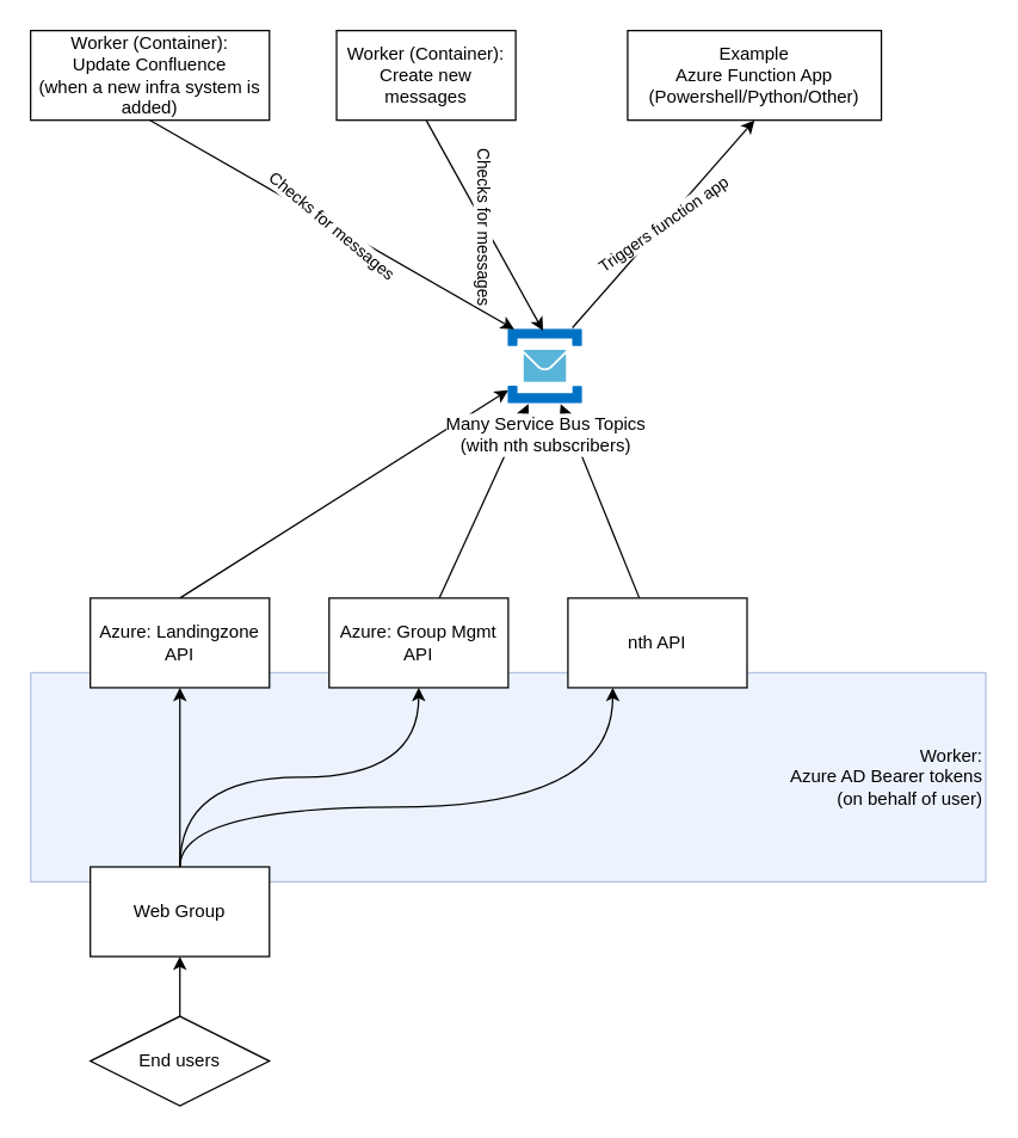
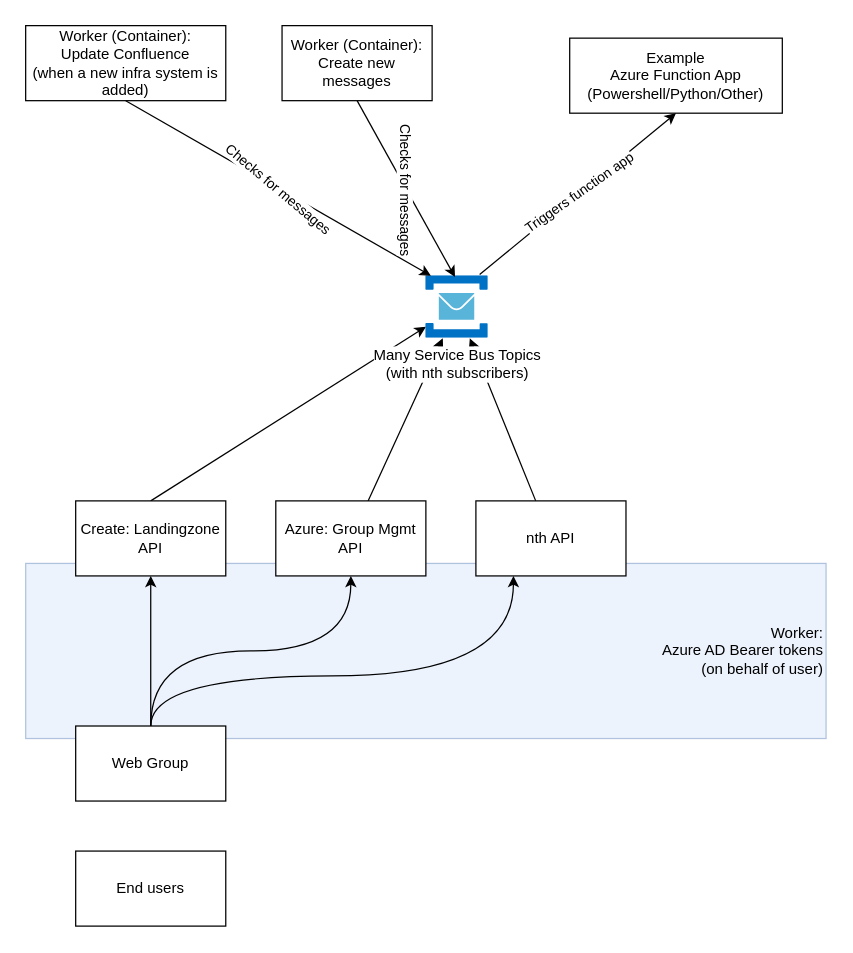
- <mxCell id="22" value="Example&lt;br&gt;Azure Function App (Powershell/Python/Other)&lt;br&gt;" style="rounded=0;whiteSpace=wrap;html=1;" parent="1" vertex="1"><mxGeometry x="420" y="20" width="170" height="60" as="geometry" /></mxCell>
+ <mxCell id="22" value="Example&lt;br&gt;Azure Function App (Powershell/Python/Other)&lt;br&gt;" style="rounded=0;whiteSpace=wrap;html=1;" parent="1" vertex="1"><mxGeometry x="455" y="30" width="170" height="60" as="geometry" /></mxCell>
- <mxCell id="8" value="Azure: Landingzone API" style="rounded=0;whiteSpace=wrap;html=1;" parent="1" vertex="1"><mxGeometry x="60" y="400" width="120" height="60" as="geometry" /></mxCell>
+ <mxCell id="8" value="Create: Landingzone API" style="rounded=0;whiteSpace=wrap;html=1;" parent="1" vertex="1"><mxGeometry x="60" y="400" width="120" height="60" as="geometry" /></mxCell>
- <mxCell id="9" style="edgeStyle=orthogonalEdgeStyle;rounded=0;orthogonalLoop=1;jettySize=auto;html=1;entryX=0.5;entryY=1;entryDx=0;entryDy=0;" parent="1" source="10" target="6" edge="1"><mxGeometry relative="1" as="geometry" /></mxCell>
- <mxCell id="10" value="End users" style="rhombus;whiteSpace=wrap;html=1;" parent="1" vertex="1"><mxGeometry x="60" y="680" width="120" height="60" as="geometry" /></mxCell>
+ <mxCell id="10" value="End users" style="rounded=0;whiteSpace=wrap;html=1;" parent="1" vertex="1"><mxGeometry x="60" y="680" width="120" height="60" as="geometry" /></mxCell>
